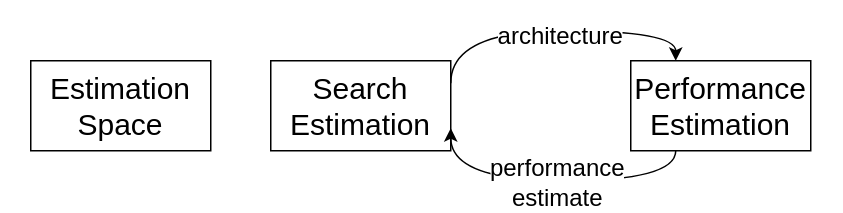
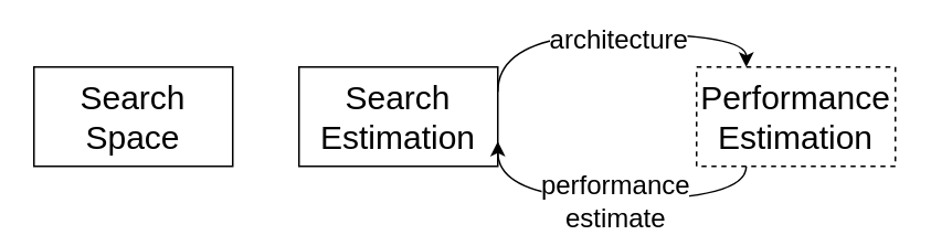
- <mxCell id="2" value="&lt;font style=&quot;font-size: 20px;&quot;&gt;Estimation Space&lt;/font&gt;" style="rounded=0;whiteSpace=wrap;html=1;" vertex="1" parent="1"><mxGeometry x="20" y="40" width="120" height="60" as="geometry" /></mxCell>
+ <mxCell id="2" value="&lt;font style=&quot;font-size: 20px;&quot;&gt;Search Space&lt;/font&gt;" style="rounded=0;whiteSpace=wrap;html=1;" vertex="1" parent="1"><mxGeometry x="20" y="40" width="120" height="60" as="geometry" /></mxCell>
- <mxCell id="8" value="&lt;font style=&quot;font-size: 20px;&quot;&gt;Performance Estimation&lt;/font&gt;" style="rounded=0;whiteSpace=wrap;html=1;" vertex="1" parent="1"><mxGeometry x="420" y="40" width="120" height="60" as="geometry" /></mxCell>
+ <mxCell id="8" value="&lt;font style=&quot;font-size: 20px;&quot;&gt;Performance Estimation&lt;/font&gt;" style="rounded=0;whiteSpace=wrap;html=1;dashed=1;" vertex="1" parent="1"><mxGeometry x="420" y="40" width="120" height="60" as="geometry" /></mxCell>
